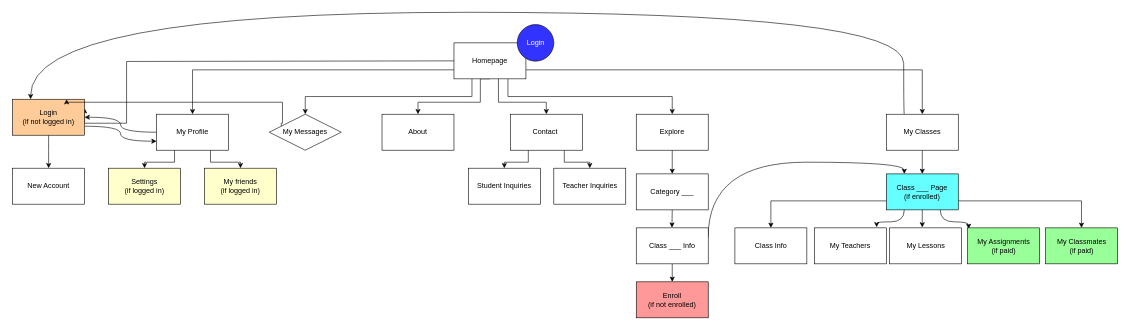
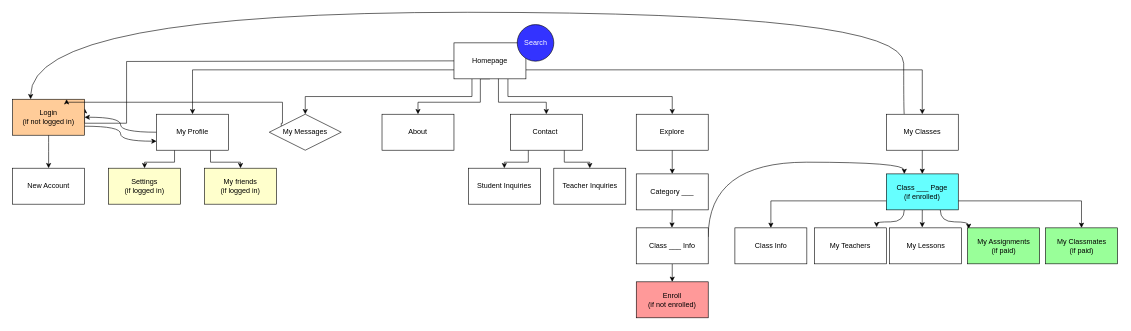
- <mxCell id="15" value="&lt;font color=&quot;#ffffff&quot;&gt;Login&lt;/font&gt;" style="ellipse;whiteSpace=wrap;html=1;aspect=fixed;fillColor=#3333FF;" vertex="1" parent="1"><mxGeometry x="861.5" y="40.5" width="61" height="61" as="geometry" /></mxCell>
+ <mxCell id="15" value="&lt;font color=&quot;#ffffff&quot;&gt;Search&lt;/font&gt;" style="ellipse;whiteSpace=wrap;html=1;aspect=fixed;fillColor=#3333FF;" vertex="1" parent="1"><mxGeometry x="861.5" y="40.5" width="61" height="61" as="geometry" /></mxCell>
